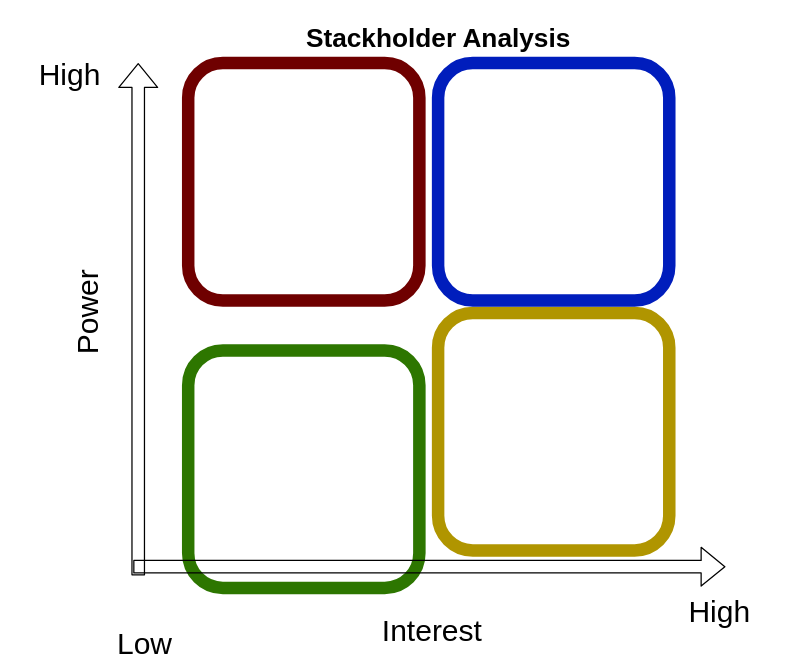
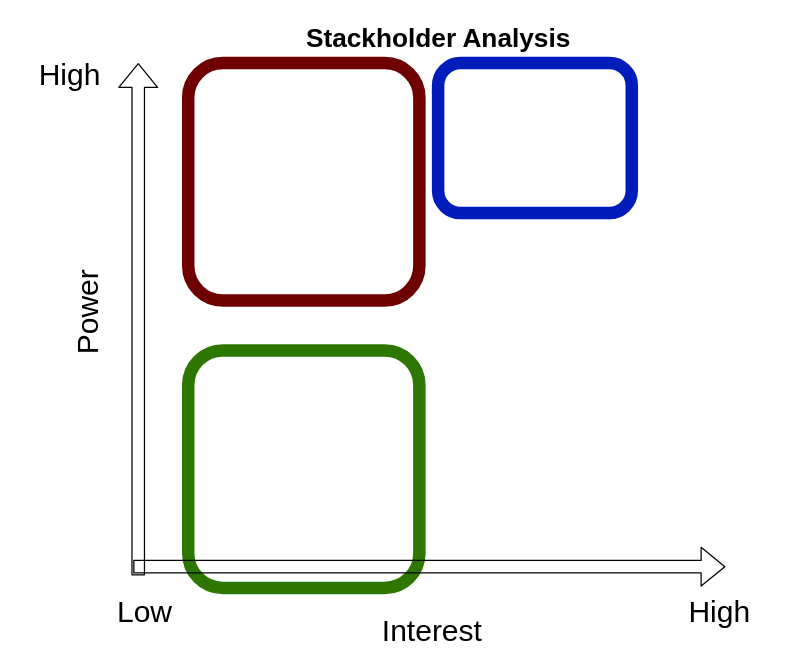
- <mxCell id="4" value="&lt;span style=&quot;font-size: 17px&quot;&gt;Manage Closely&lt;/span&gt;" style="rounded=1;whiteSpace=wrap;html=1;strokeColor=#001DBC;fontColor=#ffffff;fillColor=none;strokeWidth=10;" vertex="1" parent="1"><mxGeometry x="350" y="50" width="185" height="190" as="geometry" /></mxCell>
+ <mxCell id="4" value="&lt;span style=&quot;font-size: 17px&quot;&gt;Manage Closely&lt;/span&gt;" style="rounded=1;whiteSpace=wrap;html=1;strokeColor=#001DBC;fontColor=#ffffff;fillColor=none;strokeWidth=10;" vertex="1" parent="1"><mxGeometry x="350" y="50" width="155" height="120" as="geometry" /></mxCell>
- <mxCell id="2" value="&lt;font style=&quot;font-size: 17px&quot; color=&quot;#ffffff&quot;&gt;Keep informed&lt;/font&gt;" style="rounded=1;whiteSpace=wrap;html=1;strokeColor=#B09500;fontColor=#000000;fillColor=none;strokeWidth=10;" vertex="1" parent="1"><mxGeometry x="350" y="250" width="185" height="190" as="geometry" /></mxCell>
- <mxCell id="10" value="&lt;font style=&quot;font-size: 24px&quot;&gt;Low&lt;/font&gt;" style="text;html=1;align=center;verticalAlign=middle;resizable=0;points=[];autosize=1;strokeColor=none;" vertex="1" parent="1"><mxGeometry x="85" y="505" width="60" height="20" as="geometry" /></mxCell>
+ <mxCell id="10" value="&lt;font style=&quot;font-size: 24px&quot;&gt;Low&lt;/font&gt;" style="text;html=1;align=center;verticalAlign=middle;resizable=0;points=[];autosize=1;strokeColor=none;" vertex="1" parent="1"><mxGeometry x="85" y="480" width="60" height="20" as="geometry" /></mxCell>
